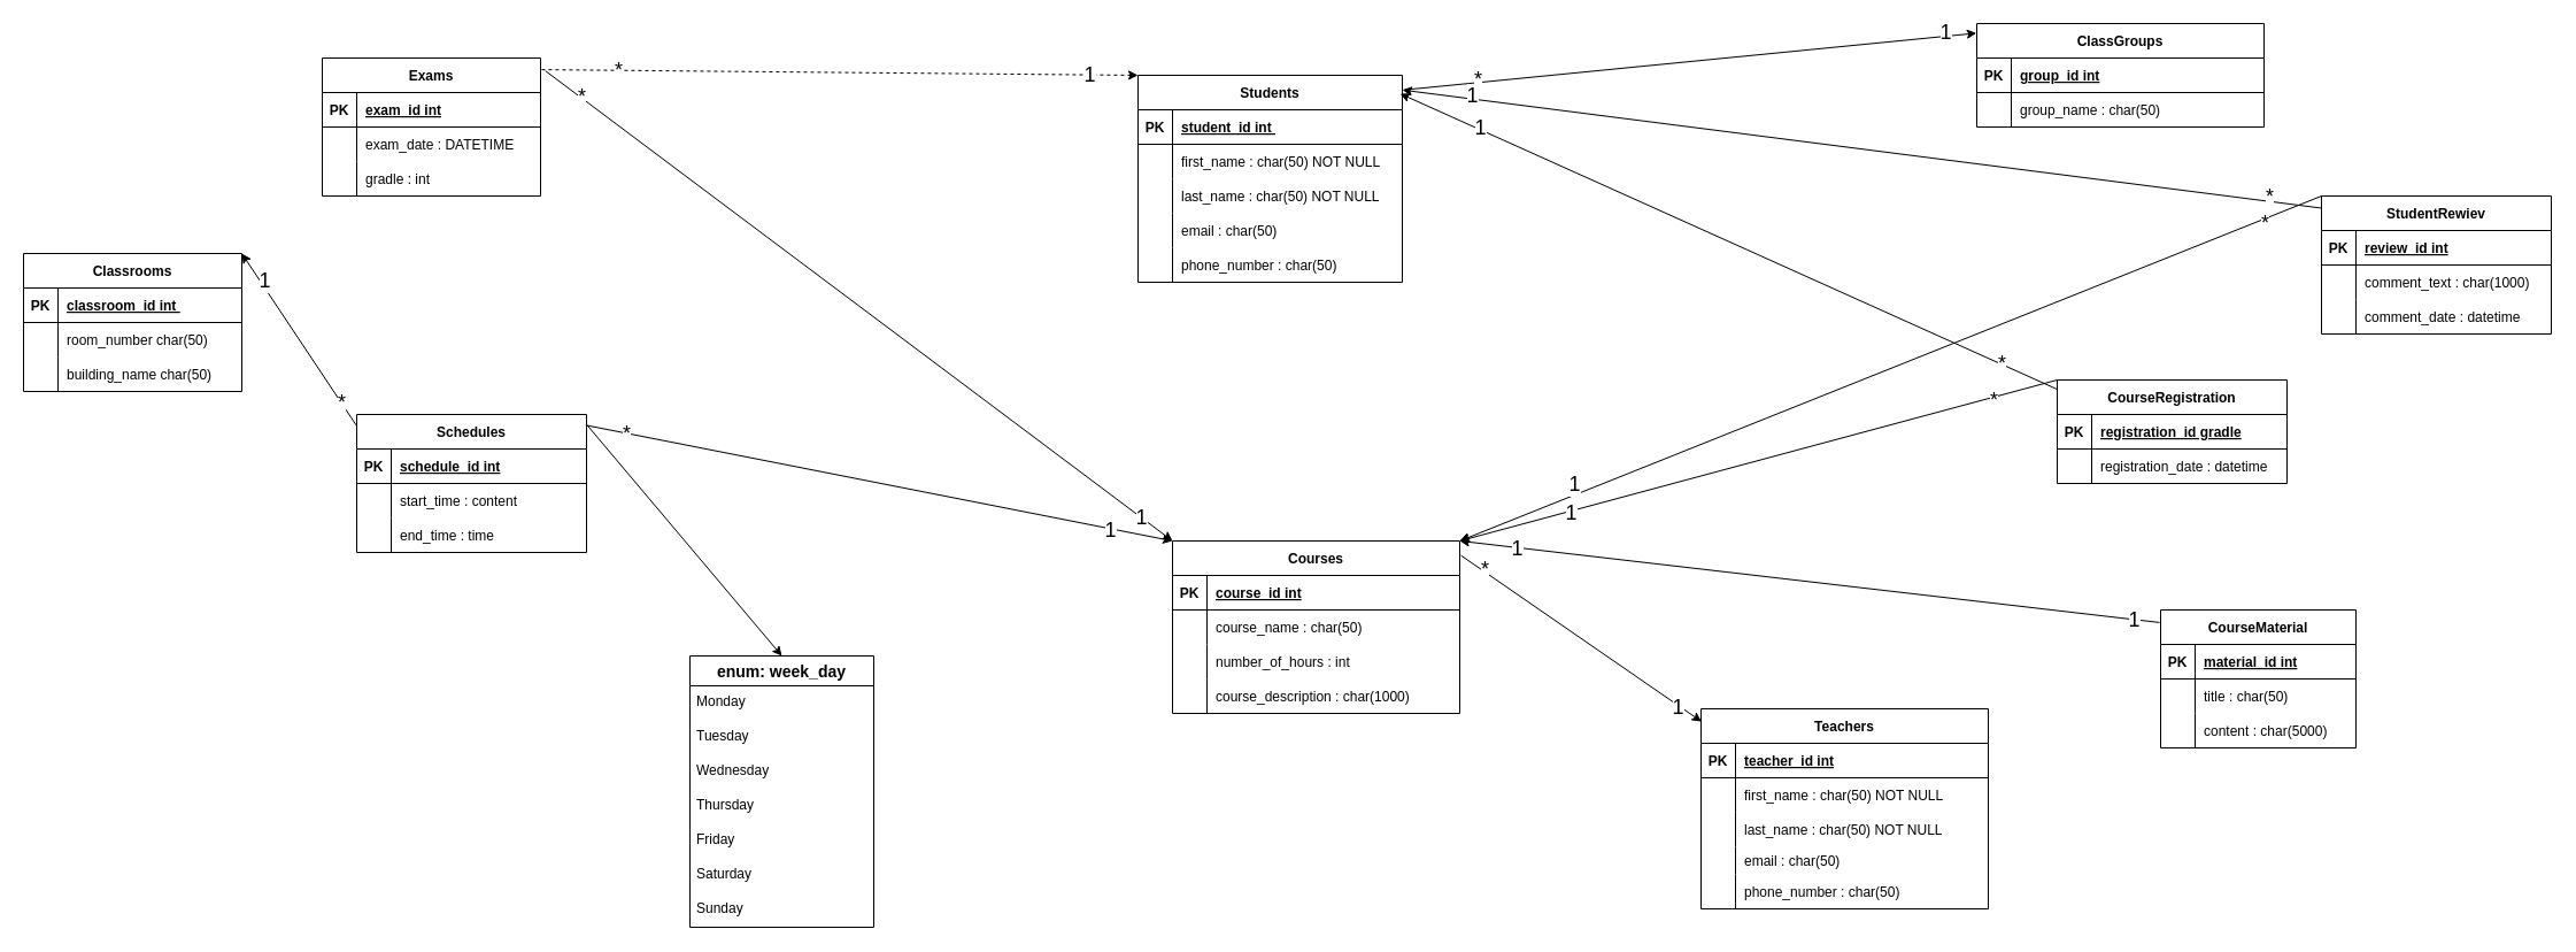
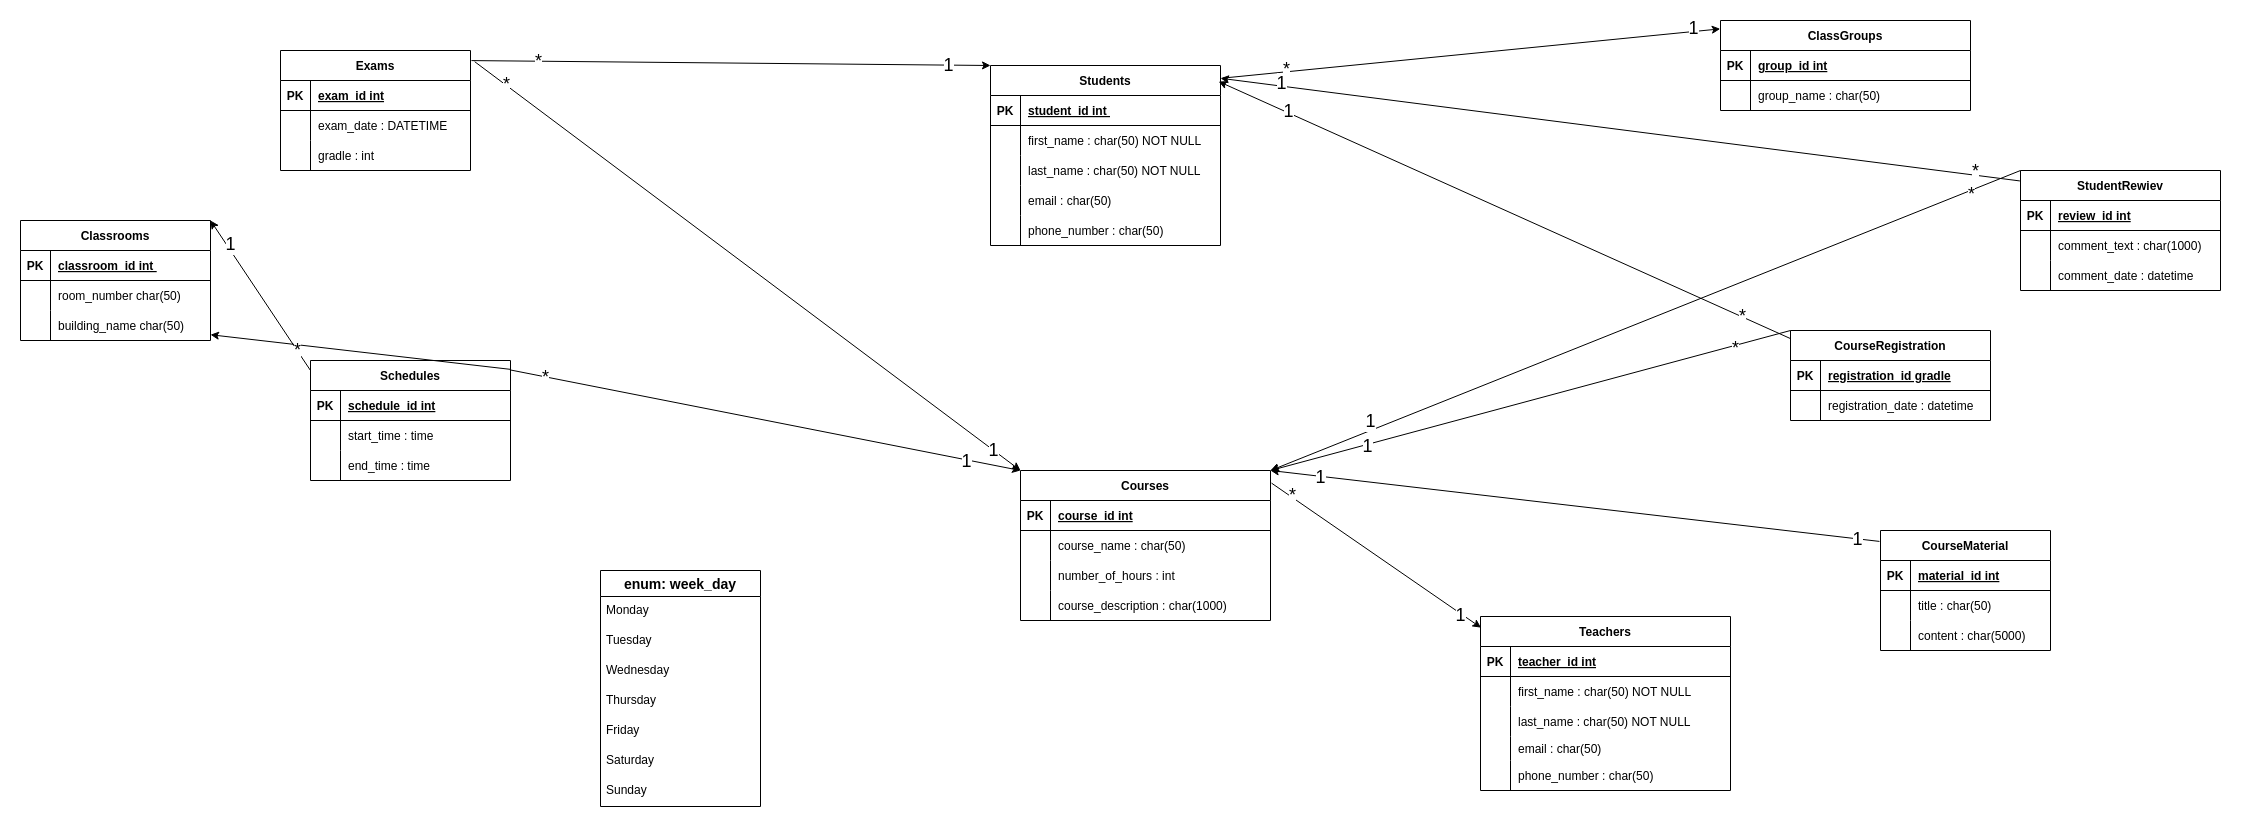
- <mxCell id="147" value="" style="endArrow=classic;html=1;rounded=0;exitX=1.005;exitY=0.084;exitDx=0;exitDy=0;entryX=0;entryY=0;entryDx=0;entryDy=0;exitPerimeter=0;dashed=1;" parent="1" source="81" target="2" edge="1"><mxGeometry width="50" height="50" relative="1" as="geometry"><mxPoint x="1430" y="390" as="sourcePoint" /><mxPoint x="1480" y="340" as="targetPoint" /></mxGeometry></mxCell>
+ <mxCell id="147" value="" style="endArrow=classic;html=1;rounded=0;exitX=1.005;exitY=0.084;exitDx=0;exitDy=0;entryX=0;entryY=0;entryDx=0;entryDy=0;exitPerimeter=0;" parent="1" source="81" target="2" edge="1"><mxGeometry width="50" height="50" relative="1" as="geometry"><mxPoint x="1430" y="390" as="sourcePoint" /><mxPoint x="1480" y="340" as="targetPoint" /></mxGeometry></mxCell>
- <mxCell id="77" value="start_time : content" style="shape=partialRectangle;overflow=hidden;connectable=0;fillColor=none;top=0;left=0;bottom=0;right=0;align=left;spacingLeft=6;" parent="75" vertex="1"><mxGeometry x="30" width="170" height="30" as="geometry"><mxRectangle width="170" height="30" as="alternateBounds" /></mxGeometry></mxCell>
+ <mxCell id="77" value="start_time : time" style="shape=partialRectangle;overflow=hidden;connectable=0;fillColor=none;top=0;left=0;bottom=0;right=0;align=left;spacingLeft=6;" parent="75" vertex="1"><mxGeometry x="30" width="170" height="30" as="geometry"><mxRectangle width="170" height="30" as="alternateBounds" /></mxGeometry></mxCell>
- <mxCell id="131" value="" style="endArrow=classic;html=1;rounded=0;exitX=1.001;exitY=0.074;exitDx=0;exitDy=0;entryX=0.5;entryY=0;entryDx=0;entryDy=0;exitPerimeter=0;" parent="1" source="71" target="111" edge="1"><mxGeometry width="50" height="50" relative="1" as="geometry"><mxPoint x="1620" y="430" as="sourcePoint" /><mxPoint x="690" y="490" as="targetPoint" /></mxGeometry></mxCell>
+ <mxCell id="131" value="" style="endArrow=classic;html=1;rounded=0;exitX=1.001;exitY=0.074;exitDx=0;exitDy=0;exitPerimeter=0;" parent="1" source="71" target="110" edge="1"><mxGeometry width="50" height="50" relative="1" as="geometry"><mxPoint x="1620" y="430" as="sourcePoint" /><mxPoint x="690" y="490" as="targetPoint" /></mxGeometry></mxCell>
